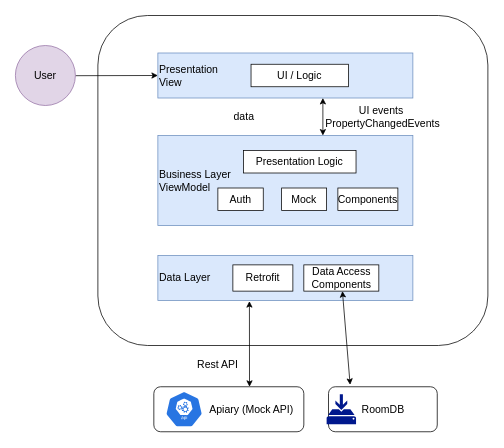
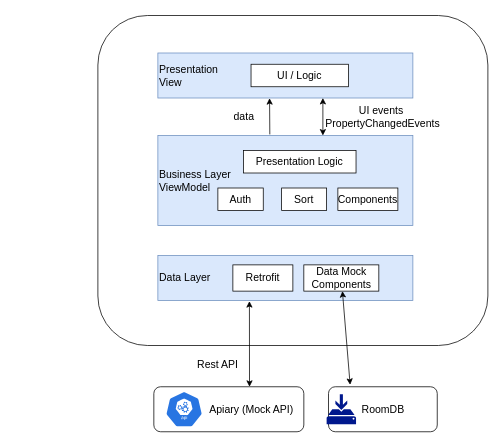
- <mxCell id="8" value="User" style="ellipse;whiteSpace=wrap;html=1;aspect=fixed;fontSize=14;fillColor=#e1d5e7;strokeColor=#9673a6;" vertex="1" parent="1"><mxGeometry x="20" y="60" width="80" height="80" as="geometry" /></mxCell>
- <mxCell id="7" style="edgeStyle=none;rounded=0;orthogonalLoop=1;jettySize=auto;html=1;fontSize=14;" edge="1" parent="1" source="8" target="4"><mxGeometry relative="1" as="geometry" /></mxCell>
+ <mxCell id="24" value="" style="endArrow=classic;html=1;rounded=0;fontSize=14;entryX=0.438;entryY=1.005;entryDx=0;entryDy=0;entryPerimeter=0;exitX=0.439;exitY=-0.012;exitDx=0;exitDy=0;exitPerimeter=0;" edge="1" parent="1" source="5" target="4"><mxGeometry width="50" height="50" relative="1" as="geometry"><mxPoint x="359" y="170" as="sourcePoint" /><mxPoint x="360" y="140" as="targetPoint" /></mxGeometry></mxCell>
- <mxCell id="15" value="Mock" style="rounded=0;whiteSpace=wrap;html=1;fontSize=14;" vertex="1" parent="1"><mxGeometry x="375" y="250" width="60" height="30" as="geometry" /></mxCell>
+ <mxCell id="15" value="Sort" style="rounded=0;whiteSpace=wrap;html=1;fontSize=14;" vertex="1" parent="1"><mxGeometry x="375" y="250" width="60" height="30" as="geometry" /></mxCell>
- <mxCell id="20" value="Data Access Components" style="rounded=0;whiteSpace=wrap;html=1;fontSize=14;" vertex="1" parent="1"><mxGeometry x="404.61" y="352.5" width="100" height="35" as="geometry" /></mxCell>
+ <mxCell id="20" value="Data Mock Components" style="rounded=0;whiteSpace=wrap;html=1;fontSize=14;" vertex="1" parent="1"><mxGeometry x="404.61" y="352.5" width="100" height="35" as="geometry" /></mxCell>
